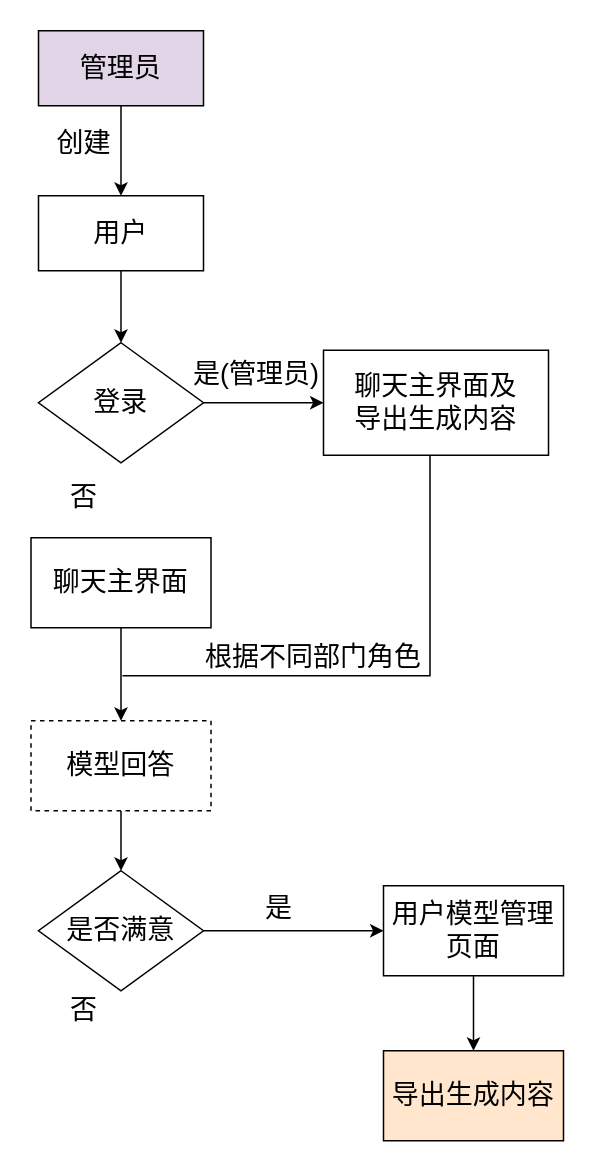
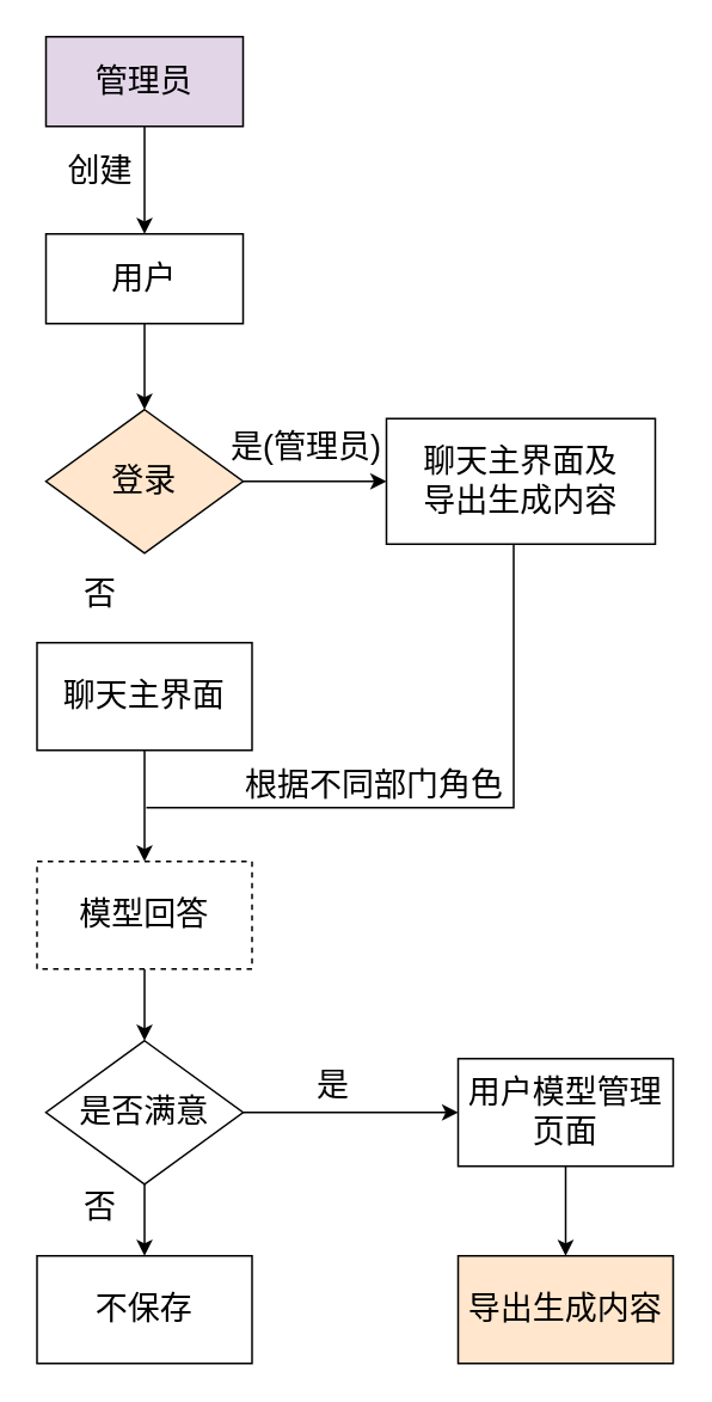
- <mxCell id="8" value="&lt;font style=&quot;font-size: 18px;&quot;&gt;登录&lt;/font&gt;" style="rhombus;whiteSpace=wrap;html=1;" vertex="1" parent="1"><mxGeometry x="25" y="228" width="110" height="80" as="geometry" /></mxCell>
+ <mxCell id="8" value="&lt;font style=&quot;font-size: 18px;&quot;&gt;登录&lt;/font&gt;" style="rhombus;whiteSpace=wrap;html=1;fillColor=#ffe6cc;" vertex="1" parent="1"><mxGeometry x="25" y="228" width="110" height="80" as="geometry" /></mxCell>
+ <mxCell id="19" value="" style="edgeStyle=orthogonalEdgeStyle;rounded=0;orthogonalLoop=1;jettySize=auto;html=1;" edge="1" parent="1" source="20" target="23"><mxGeometry relative="1" as="geometry" /></mxCell>
+ <mxCell id="23" value="&lt;font style=&quot;font-size: 18px;&quot;&gt;不保存&lt;/font&gt;" style="rounded=0;whiteSpace=wrap;html=1;" vertex="1" parent="1"><mxGeometry x="20" y="700" width="120" height="60" as="geometry" /></mxCell>
